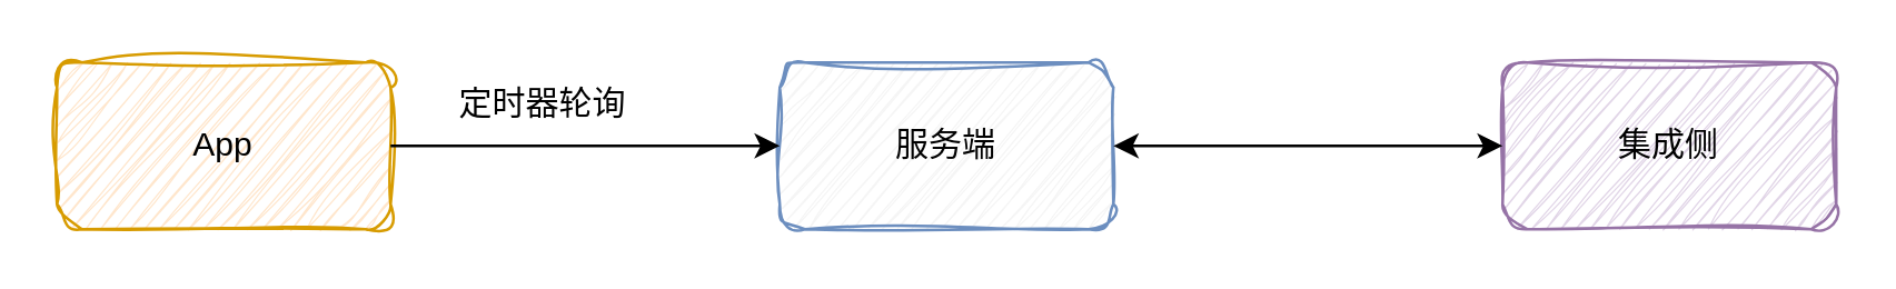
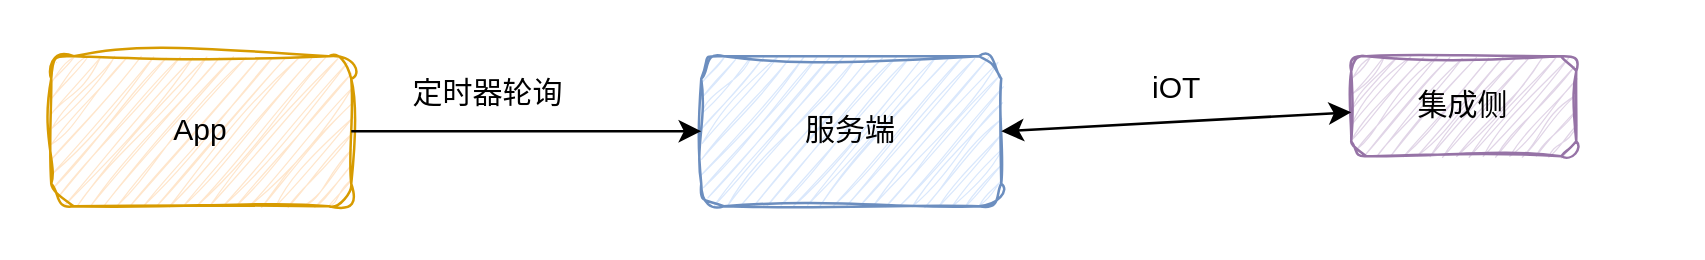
+ <mxCell id="8" value="iOT" style="text;html=1;align=center;verticalAlign=middle;resizable=0;points=[];autosize=1;strokeColor=none;fillColor=none;" vertex="1" parent="1"><mxGeometry x="450" y="20" width="40" height="30" as="geometry" /></mxCell>
- <mxCell id="3" value="服务端" style="rounded=1;whiteSpace=wrap;html=1;fillColor=#f5f5f5;strokeColor=#6c8ebf;sketch=1;curveFitting=1;jiggle=2;" vertex="1" parent="1"><mxGeometry x="280" y="22" width="120" height="60" as="geometry" /></mxCell>
+ <mxCell id="3" value="服务端" style="rounded=1;whiteSpace=wrap;html=1;fillColor=#dae8fc;strokeColor=#6c8ebf;sketch=1;curveFitting=1;jiggle=2;" vertex="1" parent="1"><mxGeometry x="280" y="22" width="120" height="60" as="geometry" /></mxCell>
- <mxCell id="4" value="集成侧" style="rounded=1;whiteSpace=wrap;html=1;fillColor=#e1d5e7;strokeColor=#9673a6;sketch=1;curveFitting=1;jiggle=2;" vertex="1" parent="1"><mxGeometry x="540" y="22" width="120" height="60" as="geometry" /></mxCell>
+ <mxCell id="4" value="集成侧" style="rounded=1;whiteSpace=wrap;html=1;fillColor=#e1d5e7;strokeColor=#9673a6;sketch=1;curveFitting=1;jiggle=2;" vertex="1" parent="1"><mxGeometry x="540" y="22" width="90" height="40" as="geometry" /></mxCell>
